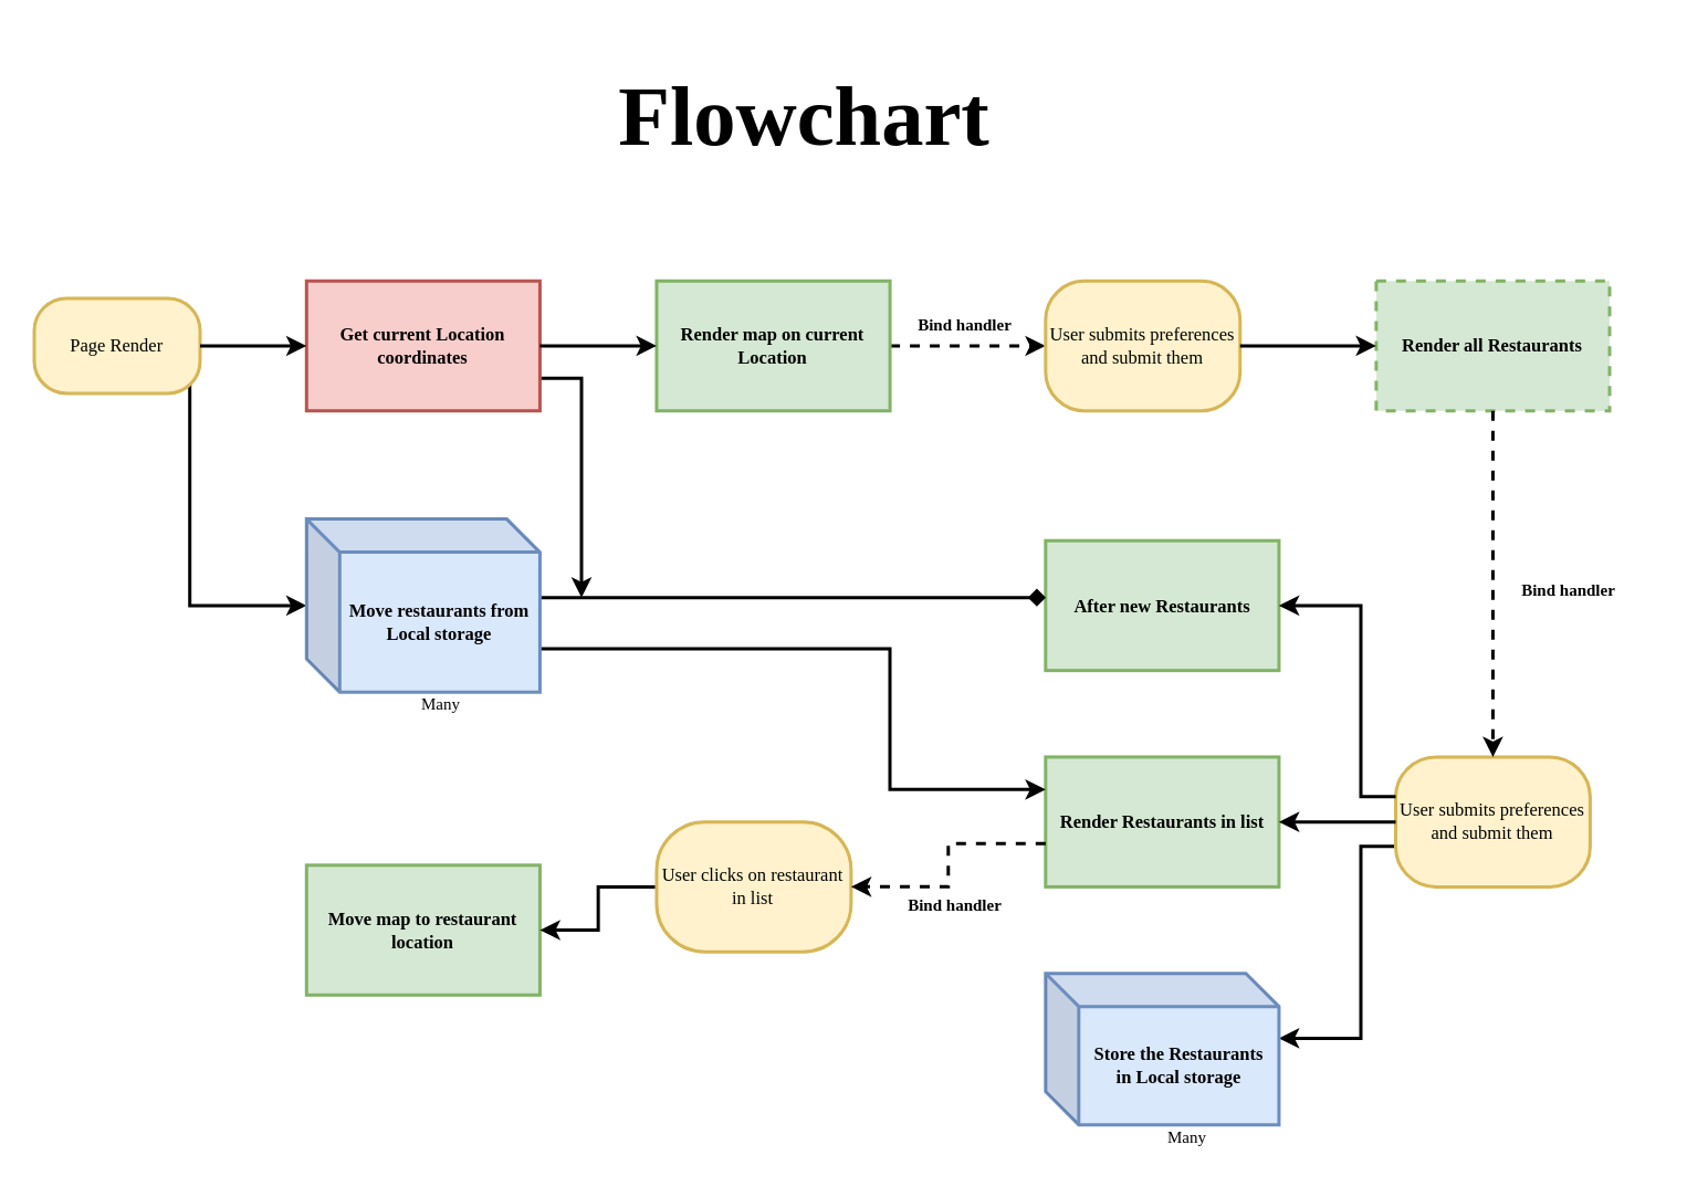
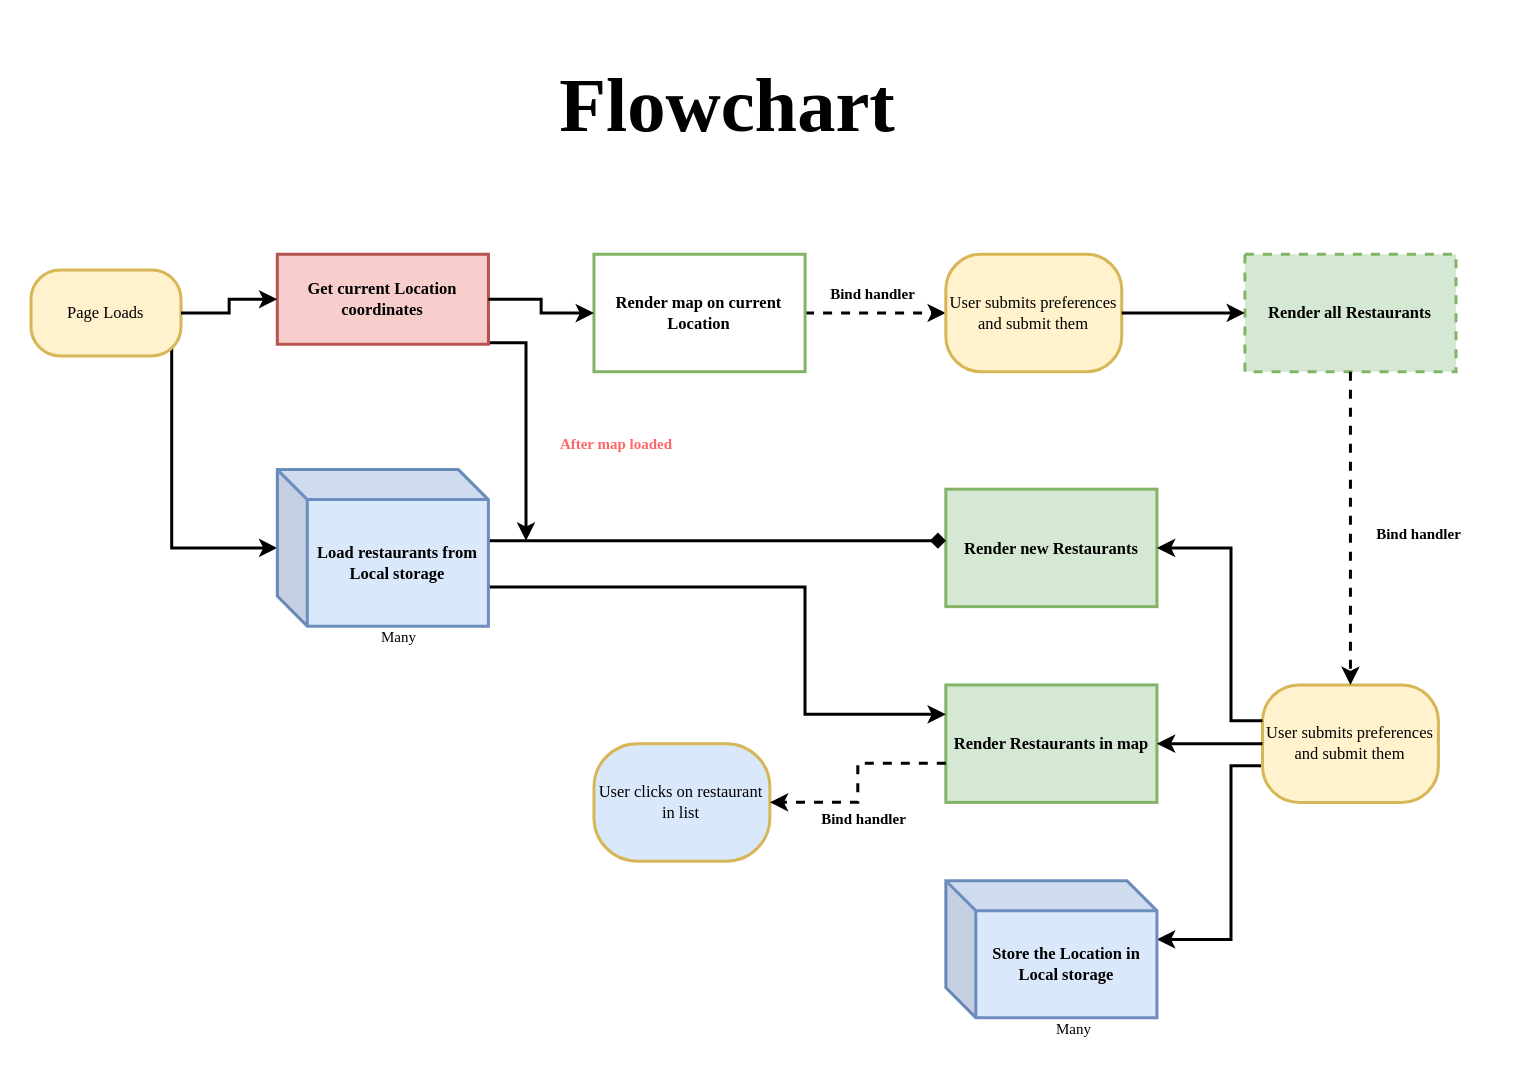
- <mxCell id="3" value="Page Render" style="rounded=1;whiteSpace=wrap;html=1;fontFamily=Verdana;fontSize=11;fontColor=default;align=center;strokeColor=#d6b656;strokeWidth=2;fillColor=#fff2cc;container=0;arcSize=34;" vertex="1" parent="1"><mxGeometry x="20" y="179.5" width="100" height="57.31" as="geometry" /></mxCell>
+ <mxCell id="3" value="Page Loads" style="rounded=1;whiteSpace=wrap;html=1;fontFamily=Verdana;fontSize=11;fontColor=default;align=center;strokeColor=#d6b656;strokeWidth=2;fillColor=#fff2cc;container=0;arcSize=34;" vertex="1" parent="1"><mxGeometry x="20" y="179.5" width="100" height="57.31" as="geometry" /></mxCell>
- <mxCell id="5" value="Get current Location coordinates" style="rounded=0;whiteSpace=wrap;html=1;fillColor=#f8cecc;strokeColor=#b85450;strokeWidth=2;container=0;fontFamily=Verdana;fontStyle=1;fontSize=11;spacingTop=0;spacingLeft=0;spacing=5;" vertex="1" parent="1"><mxGeometry x="184.198" y="169" width="140.741" height="78.308" as="geometry" /></mxCell>
+ <mxCell id="5" value="Get current Location coordinates" style="rounded=0;whiteSpace=wrap;html=1;fillColor=#f8cecc;strokeColor=#b85450;strokeWidth=2;container=0;fontFamily=Verdana;fontStyle=1;fontSize=11;spacingTop=0;spacingLeft=0;spacing=5;" vertex="1" parent="1"><mxGeometry x="184.198" y="169" width="140.741" height="60" as="geometry" /></mxCell>
- <mxCell id="8" value="Render map on current Location" style="rounded=0;whiteSpace=wrap;html=1;fillColor=#d5e8d4;strokeColor=#82b366;strokeWidth=2;container=0;fontFamily=Verdana;fontStyle=1;fontSize=11;spacingTop=0;spacingLeft=0;spacing=5;" vertex="1" parent="1"><mxGeometry x="395.309" y="169" width="140.741" height="78.308" as="geometry" /></mxCell>
+ <mxCell id="8" value="Render map on current Location" style="rounded=0;whiteSpace=wrap;html=1;fillColor=#ffffff;strokeColor=#82b366;strokeWidth=2;container=0;fontFamily=Verdana;fontStyle=1;fontSize=11;spacingTop=0;spacingLeft=0;spacing=5;" vertex="1" parent="1"><mxGeometry x="395.309" y="169" width="140.741" height="78.308" as="geometry" /></mxCell>
+ <mxCell id="28" value="&lt;b style=&quot;font-size: 10px;&quot;&gt;&lt;font color=&quot;#ff6666&quot; style=&quot;font-size: 10px;&quot;&gt;After map loaded&lt;/font&gt;&lt;/b&gt;" style="text;html=1;align=center;verticalAlign=middle;resizable=0;points=[];autosize=1;strokeColor=none;fillColor=none;fontSize=10;fontFamily=Verdana;strokeWidth=2;" vertex="1" parent="1"><mxGeometry x="350" y="280" width="120" height="30" as="geometry" /></mxCell>
- <mxCell id="16" value="After new Restaurants" style="rounded=0;whiteSpace=wrap;html=1;fillColor=#d5e8d4;strokeColor=#82b366;strokeWidth=2;container=0;fontFamily=Verdana;fontStyle=1;fontSize=11;spacingTop=0;spacingLeft=0;spacing=5;" vertex="1" parent="1"><mxGeometry x="629.877" y="325.615" width="140.741" height="78.308" as="geometry" /></mxCell>
+ <mxCell id="16" value="Render new Restaurants" style="rounded=0;whiteSpace=wrap;html=1;fillColor=#d5e8d4;strokeColor=#82b366;strokeWidth=2;container=0;fontFamily=Verdana;fontStyle=1;fontSize=11;spacingTop=0;spacingLeft=0;spacing=5;" vertex="1" parent="1"><mxGeometry x="629.877" y="325.615" width="140.741" height="78.308" as="geometry" /></mxCell>
- <mxCell id="27" value="Move restaurants from Local storage" style="shape=cube;whiteSpace=wrap;html=1;boundedLbl=1;backgroundOutline=1;darkOpacity=0.05;darkOpacity2=0.1;fillColor=#dae8fc;strokeColor=#6c8ebf;strokeWidth=2;container=0;fontFamily=Verdana;fontStyle=1;fontSize=11;spacingTop=0;spacingLeft=0;spacing=5;" vertex="1" parent="1"><mxGeometry x="184.198" y="312.564" width="140.741" height="104.41" as="geometry" /></mxCell>
+ <mxCell id="27" value="Load restaurants from Local storage" style="shape=cube;whiteSpace=wrap;html=1;boundedLbl=1;backgroundOutline=1;darkOpacity=0.05;darkOpacity2=0.1;fillColor=#dae8fc;strokeColor=#6c8ebf;strokeWidth=2;container=0;fontFamily=Verdana;fontStyle=1;fontSize=11;spacingTop=0;spacingLeft=0;spacing=5;" vertex="1" parent="1"><mxGeometry x="184.198" y="312.564" width="140.741" height="104.41" as="geometry" /></mxCell>
- <mxCell id="18" value="Render Restaurants in list" style="rounded=0;whiteSpace=wrap;html=1;fillColor=#d5e8d4;strokeColor=#82b366;strokeWidth=2;container=0;fontFamily=Verdana;fontStyle=1;fontSize=11;spacingTop=0;spacingLeft=0;spacing=5;" vertex="1" parent="1"><mxGeometry x="629.877" y="456.128" width="140.741" height="78.308" as="geometry" /></mxCell>
+ <mxCell id="18" value="Render Restaurants in map" style="rounded=0;whiteSpace=wrap;html=1;fillColor=#d5e8d4;strokeColor=#82b366;strokeWidth=2;container=0;fontFamily=Verdana;fontStyle=1;fontSize=11;spacingTop=0;spacingLeft=0;spacing=5;" vertex="1" parent="1"><mxGeometry x="629.877" y="456.128" width="140.741" height="78.308" as="geometry" /></mxCell>
- <mxCell id="23" value="User clicks on restaurant in list" style="rounded=1;whiteSpace=wrap;html=1;fontFamily=Verdana;fontSize=11;fontColor=default;align=center;strokeColor=#d6b656;strokeWidth=2;fillColor=#fff2cc;container=0;arcSize=37;" vertex="1" parent="1"><mxGeometry x="395.309" y="495.282" width="117.284" height="78.308" as="geometry" /></mxCell>
+ <mxCell id="23" value="User clicks on restaurant in list" style="rounded=1;whiteSpace=wrap;html=1;fontFamily=Verdana;fontSize=11;fontColor=default;align=center;strokeColor=#d6b656;strokeWidth=2;fillColor=#dae8fc;container=0;arcSize=37;" vertex="1" parent="1"><mxGeometry x="395.309" y="495.282" width="117.284" height="78.308" as="geometry" /></mxCell>
- <mxCell id="22" value="" style="edgeStyle=orthogonalEdgeStyle;rounded=0;orthogonalLoop=1;jettySize=auto;html=1;strokeWidth=2;fontFamily=Verdana;fontStyle=1;fontSize=11;spacingTop=0;spacingLeft=0;spacing=5;" edge="1" parent="1" source="23" target="21"><mxGeometry relative="1" as="geometry"><Array as="points"><mxPoint x="360.123" y="534.436" /><mxPoint x="360.123" y="560.538" /></Array></mxGeometry></mxCell>
- <mxCell id="21" value="Move map to restaurant location" style="rounded=0;whiteSpace=wrap;html=1;fillColor=#d5e8d4;strokeColor=#82b366;strokeWidth=2;container=0;fontFamily=Verdana;fontStyle=1;fontSize=11;spacingTop=0;spacingLeft=0;spacing=5;" vertex="1" parent="1"><mxGeometry x="184.198" y="521.385" width="140.741" height="78.308" as="geometry" /></mxCell>
- <mxCell id="25" value="Store the Restaurants in Local storage" style="shape=cube;whiteSpace=wrap;html=1;boundedLbl=1;backgroundOutline=1;darkOpacity=0.05;darkOpacity2=0.1;fillColor=#dae8fc;strokeColor=#6c8ebf;strokeWidth=2;container=0;fontFamily=Verdana;fontStyle=1;fontSize=11;spacingTop=0;spacingLeft=0;spacing=5;" vertex="1" parent="1"><mxGeometry x="629.877" y="586.641" width="140.741" height="91.359" as="geometry" /></mxCell>
+ <mxCell id="25" value="Store the Location in Local storage" style="shape=cube;whiteSpace=wrap;html=1;boundedLbl=1;backgroundOutline=1;darkOpacity=0.05;darkOpacity2=0.1;fillColor=#dae8fc;strokeColor=#6c8ebf;strokeWidth=2;container=0;fontFamily=Verdana;fontStyle=1;fontSize=11;spacingTop=0;spacingLeft=0;spacing=5;" vertex="1" parent="1"><mxGeometry x="629.877" y="586.641" width="140.741" height="91.359" as="geometry" /></mxCell>
